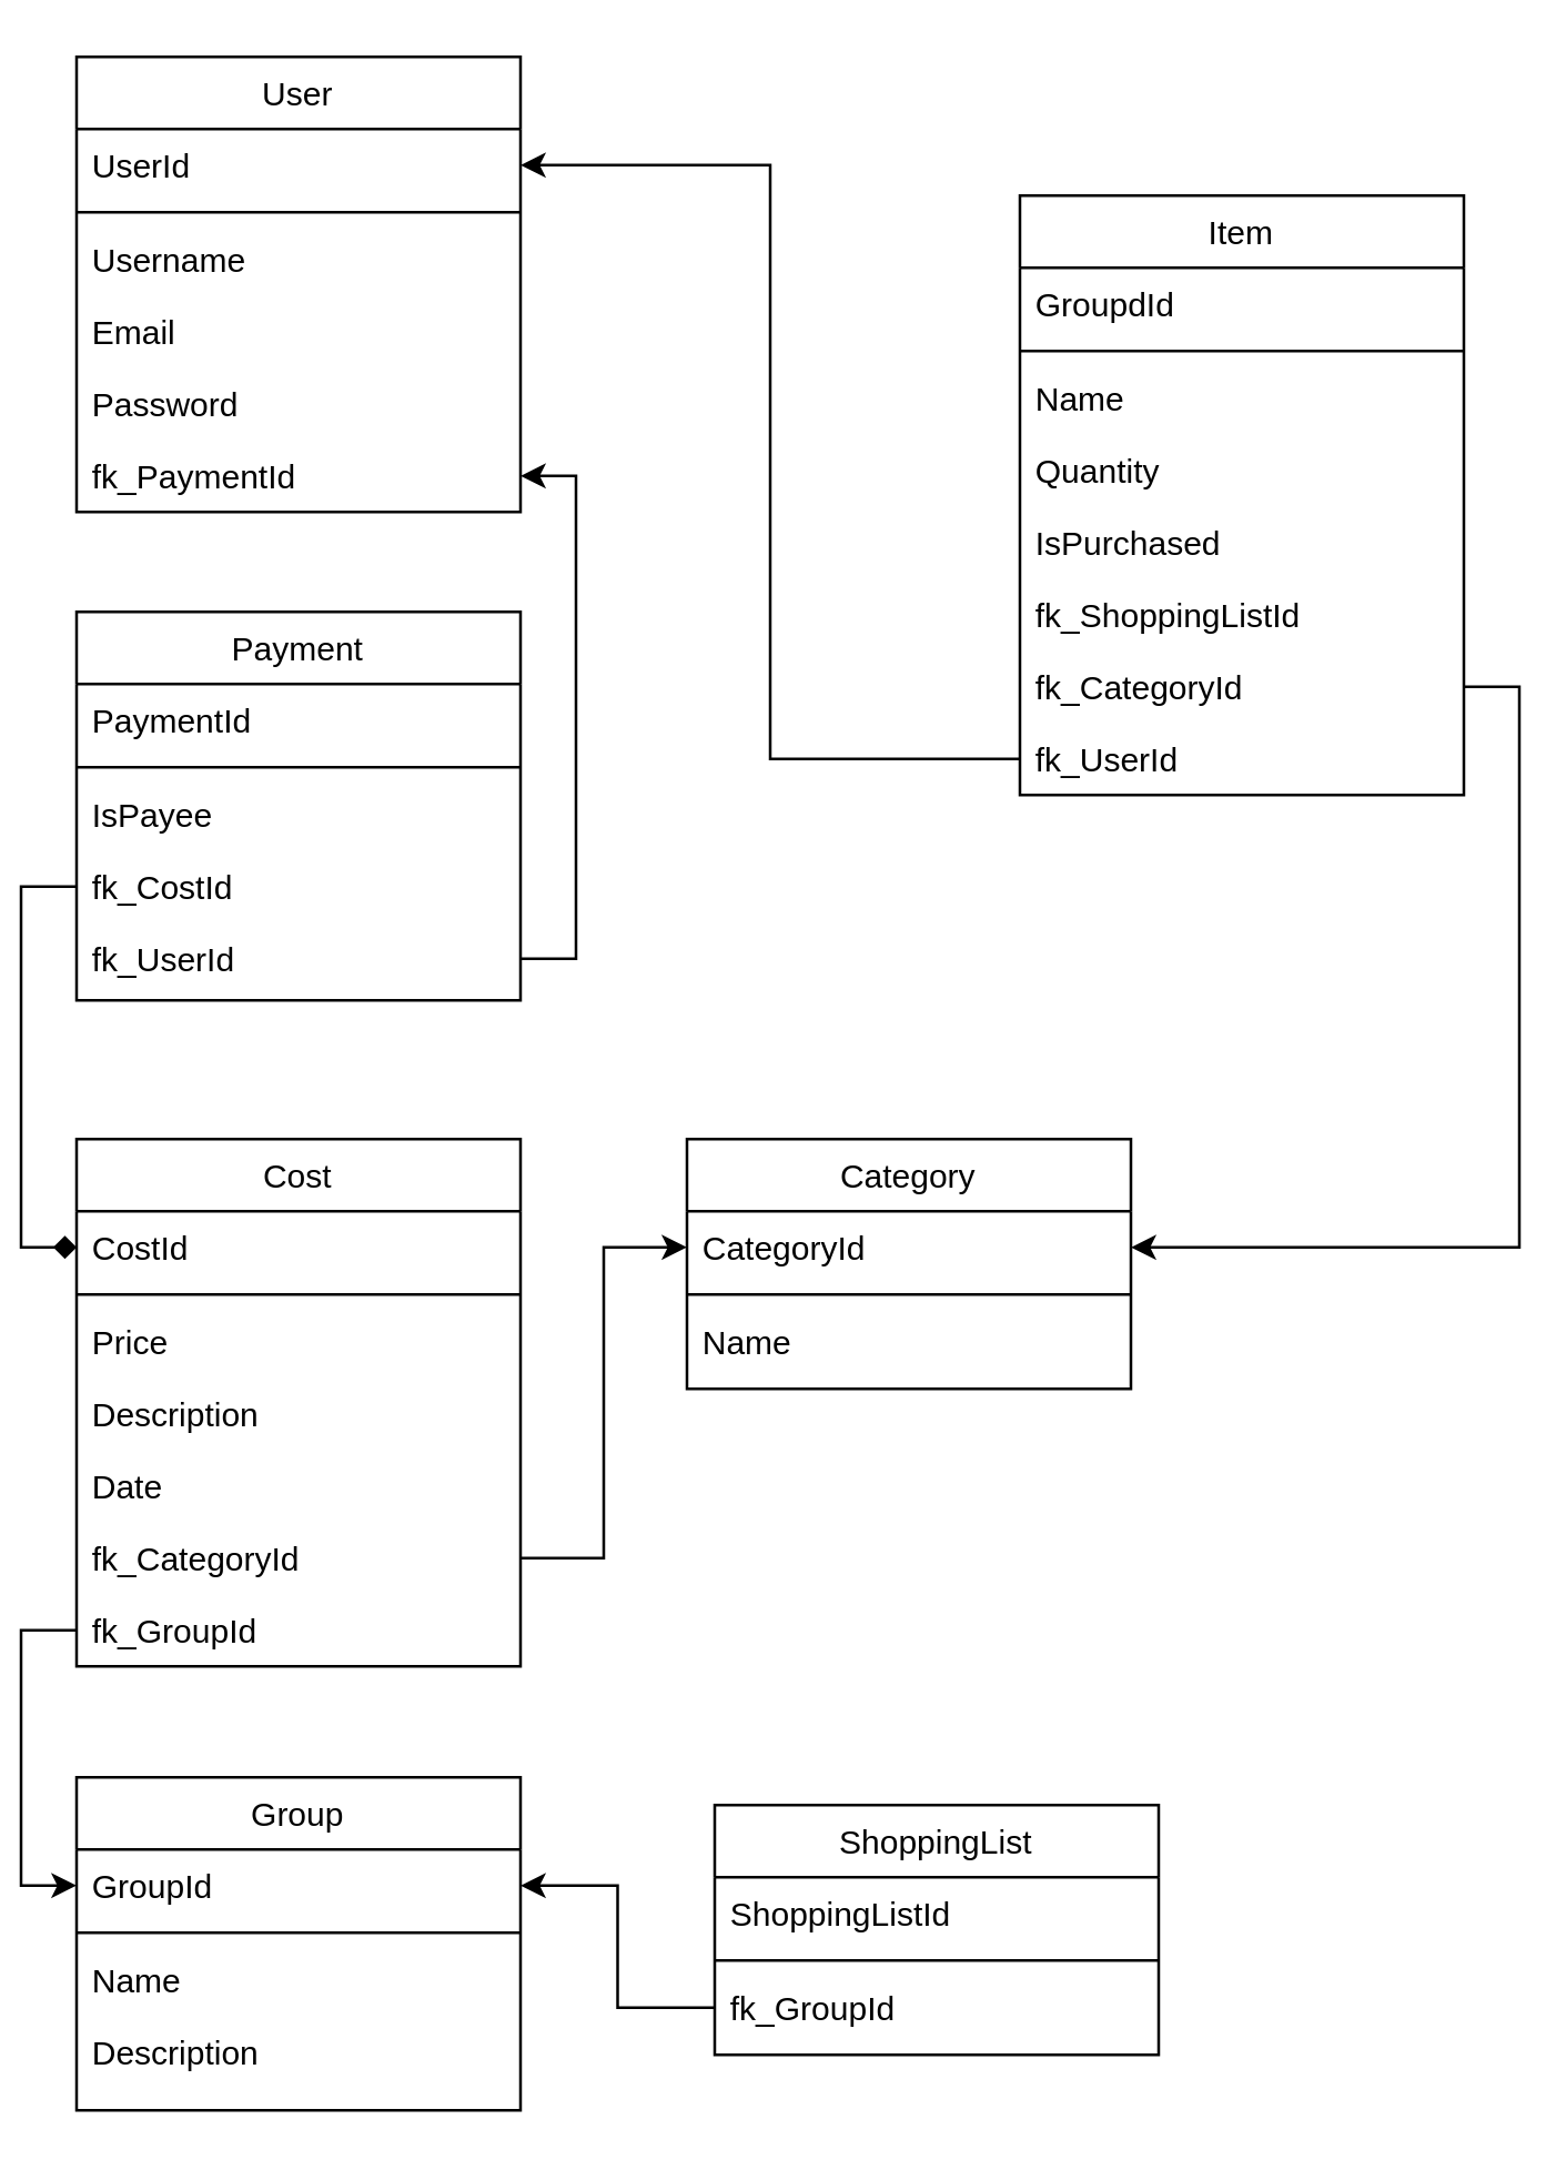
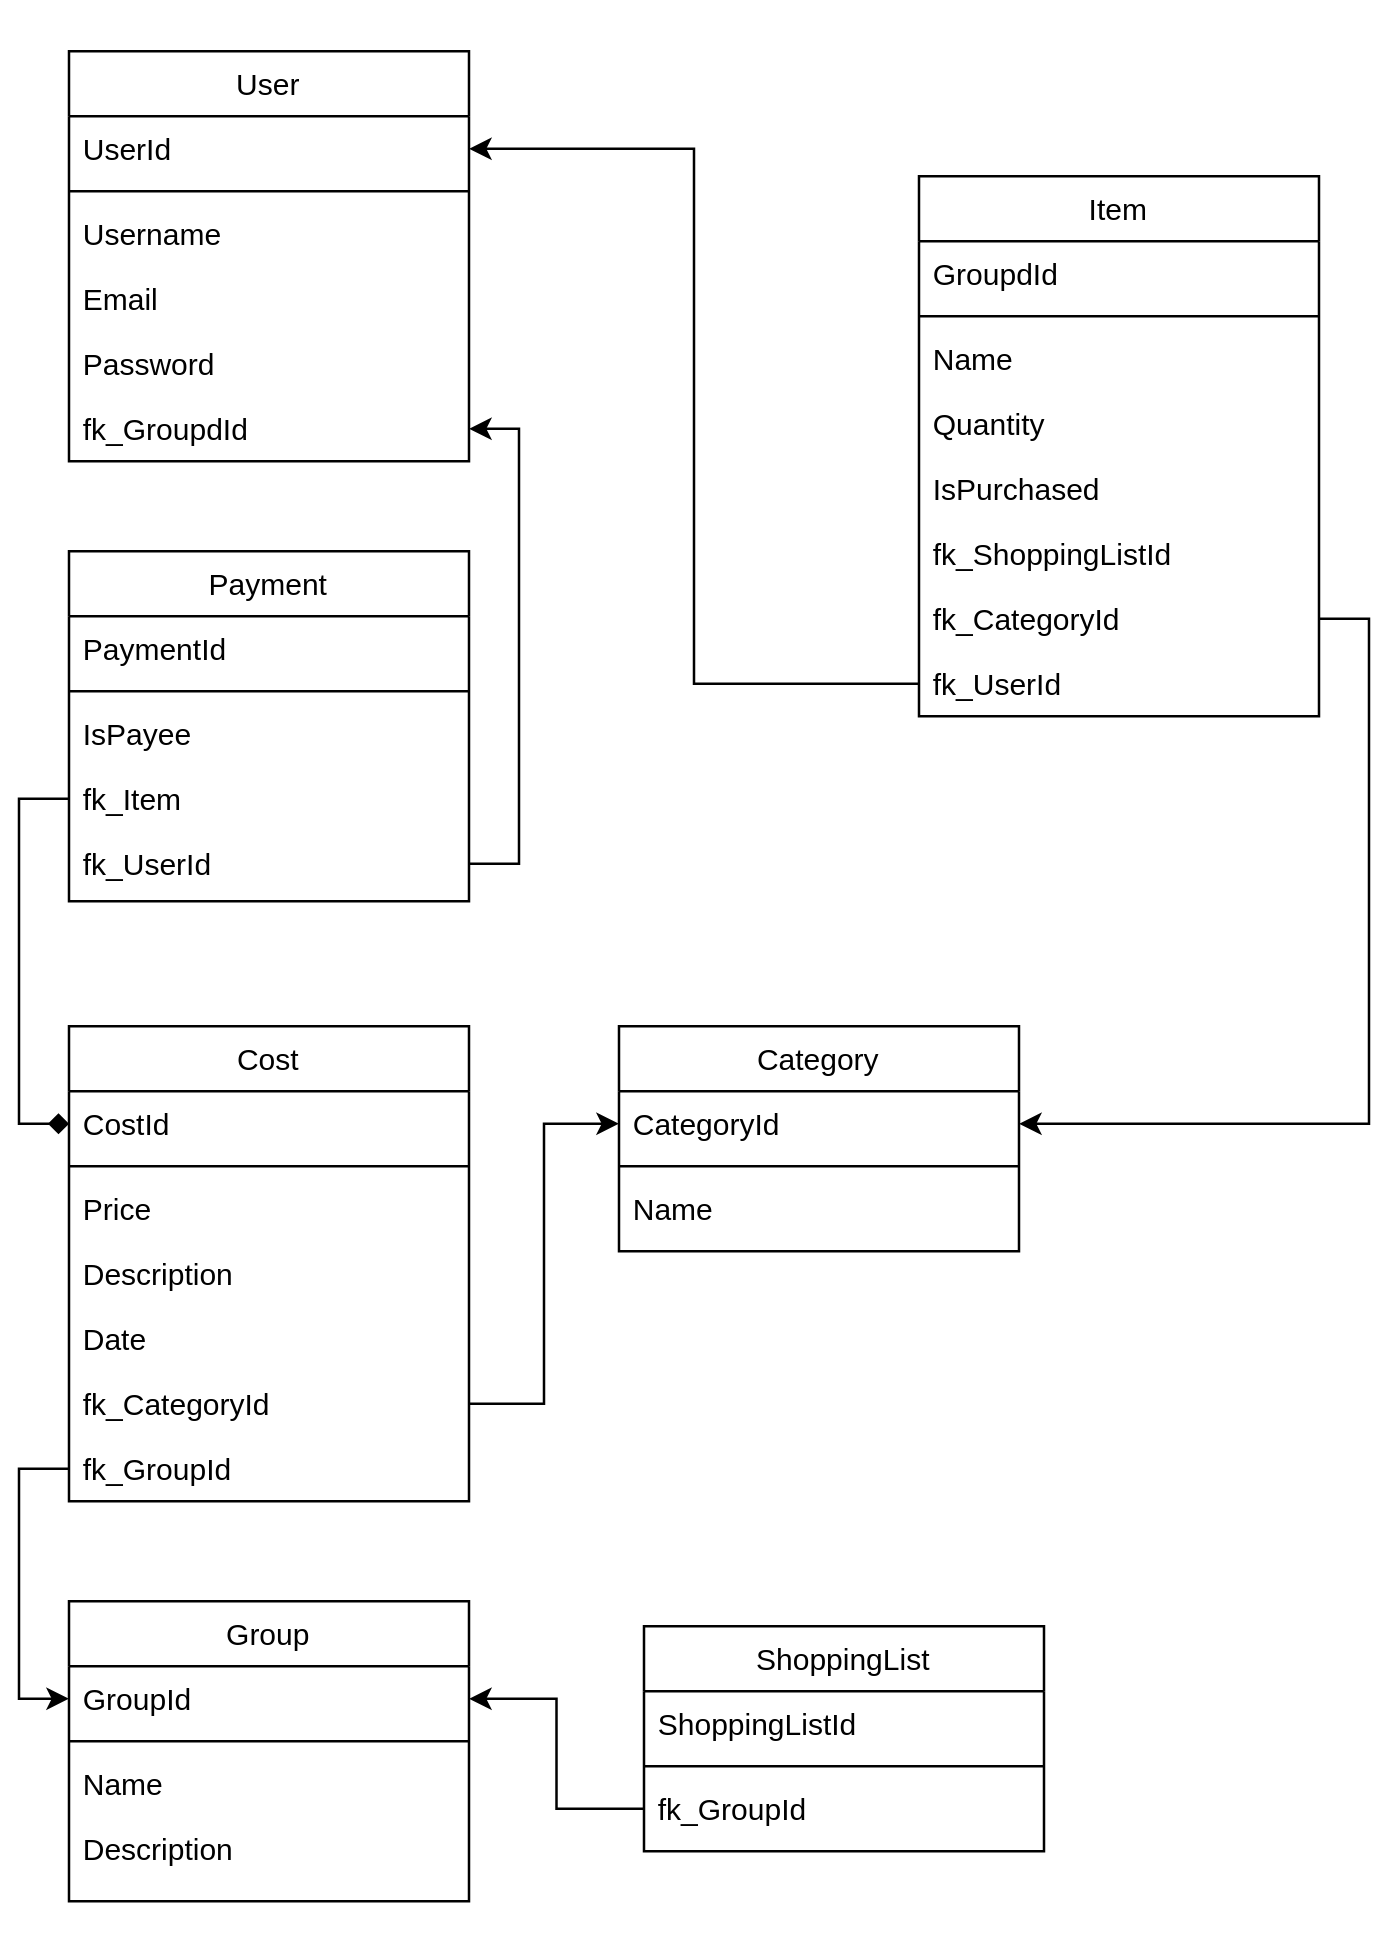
- <mxCell id="8" value="fk_PaymentId" style="text;align=left;verticalAlign=top;spacingLeft=4;spacingRight=4;overflow=hidden;rotatable=0;points=[[0,0.5],[1,0.5]];portConstraint=eastwest;" vertex="1" parent="2"><mxGeometry y="138" width="160" height="26" as="geometry" /></mxCell>
+ <mxCell id="8" value="fk_GroupdId" style="text;align=left;verticalAlign=top;spacingLeft=4;spacingRight=4;overflow=hidden;rotatable=0;points=[[0,0.5],[1,0.5]];portConstraint=eastwest;" vertex="1" parent="2"><mxGeometry y="138" width="160" height="26" as="geometry" /></mxCell>
- <mxCell id="26" value="fk_CostId" style="text;align=left;verticalAlign=top;spacingLeft=4;spacingRight=4;overflow=hidden;rotatable=0;points=[[0,0.5],[1,0.5]];portConstraint=eastwest;" vertex="1" parent="22"><mxGeometry y="86" width="160" height="26" as="geometry" /></mxCell>
+ <mxCell id="26" value="fk_Item" style="text;align=left;verticalAlign=top;spacingLeft=4;spacingRight=4;overflow=hidden;rotatable=0;points=[[0,0.5],[1,0.5]];portConstraint=eastwest;" vertex="1" parent="22"><mxGeometry y="86" width="160" height="26" as="geometry" /></mxCell>
